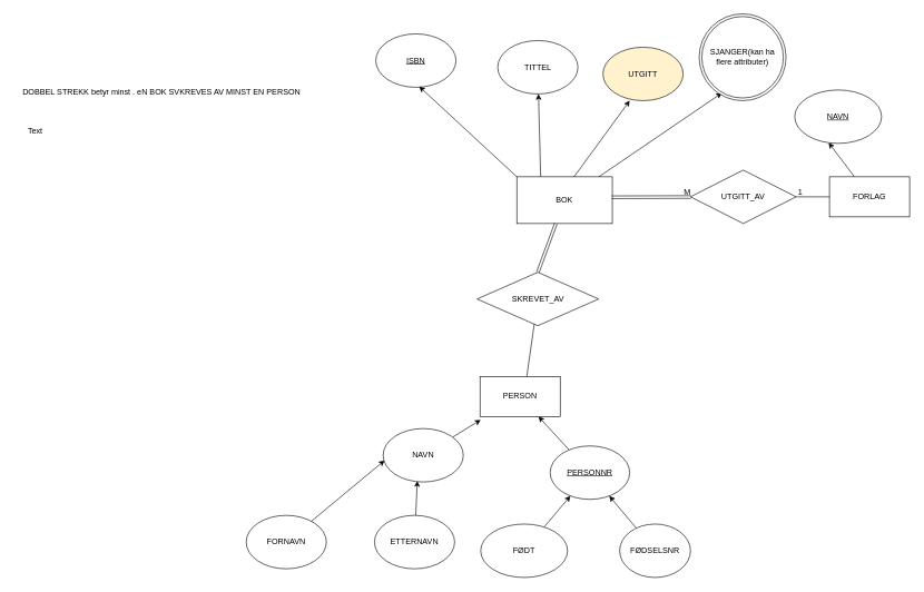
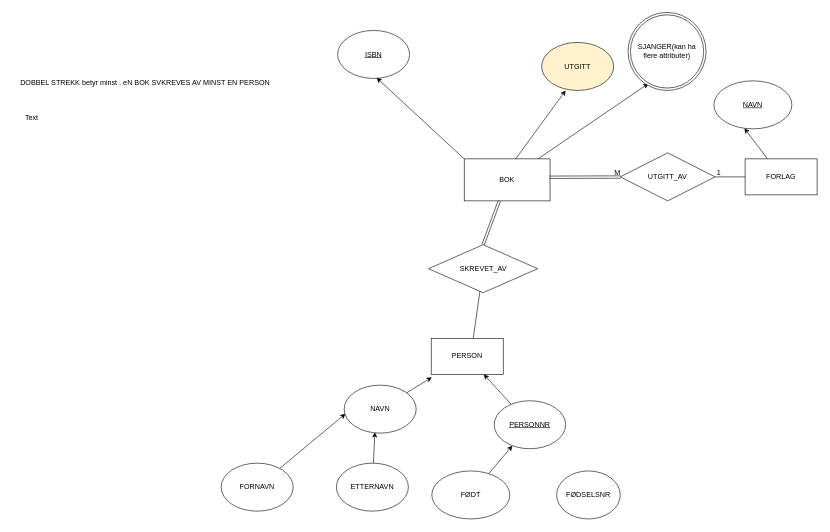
- <mxCell id="4" value="TITTEL" style="ellipse;whiteSpace=wrap;html=1;" vertex="1" parent="1"><mxGeometry x="744.5" y="60" width="120" height="80" as="geometry" /></mxCell>
- <mxCell id="6" value="" style="endArrow=classic;html=1;exitX=0.25;exitY=0;exitDx=0;exitDy=0;" edge="1" parent="1" source="5" target="4"><mxGeometry width="50" height="50" relative="1" as="geometry"><mxPoint x="872" y="110" as="sourcePoint" /><mxPoint x="922" y="60" as="targetPoint" /></mxGeometry></mxCell>
- <mxCell id="22" style="edgeStyle=none;html=1;" edge="1" parent="1" source="23" target="19"><mxGeometry relative="1" as="geometry" /></mxCell>
